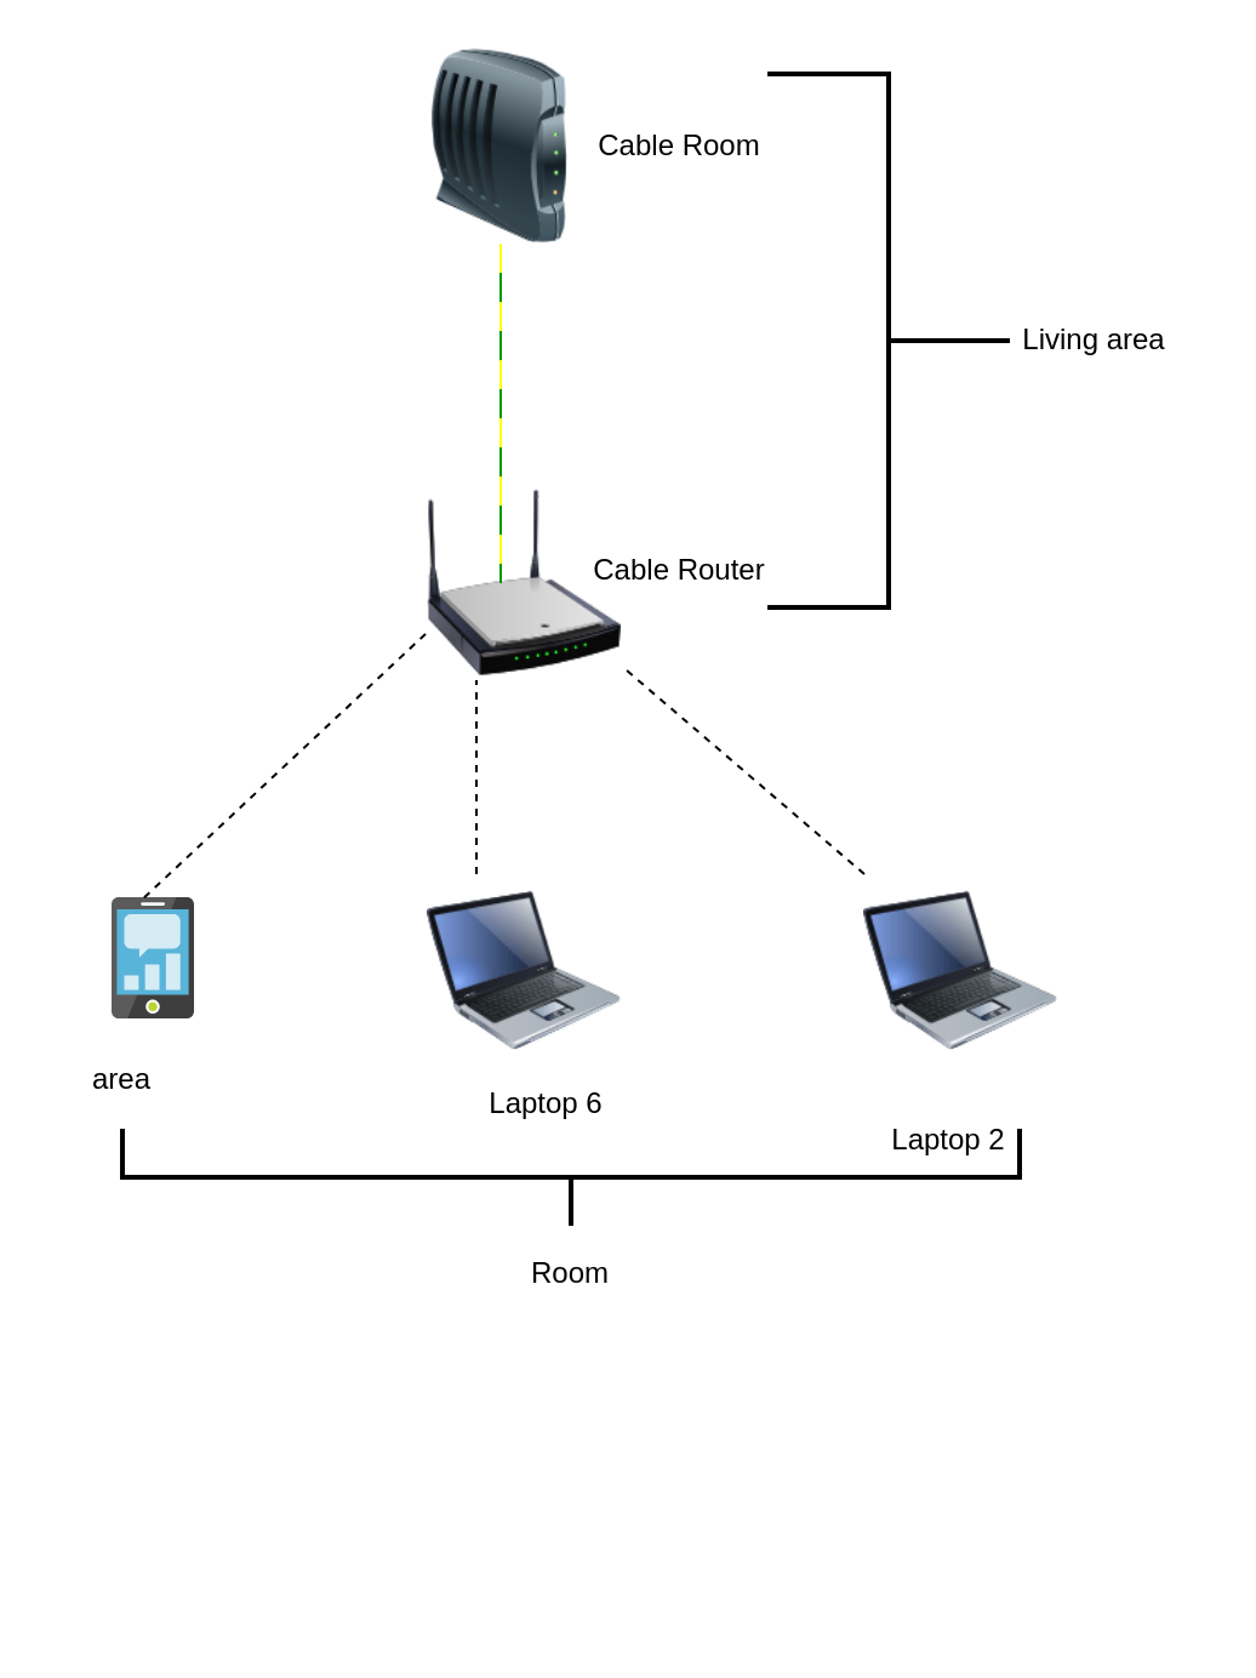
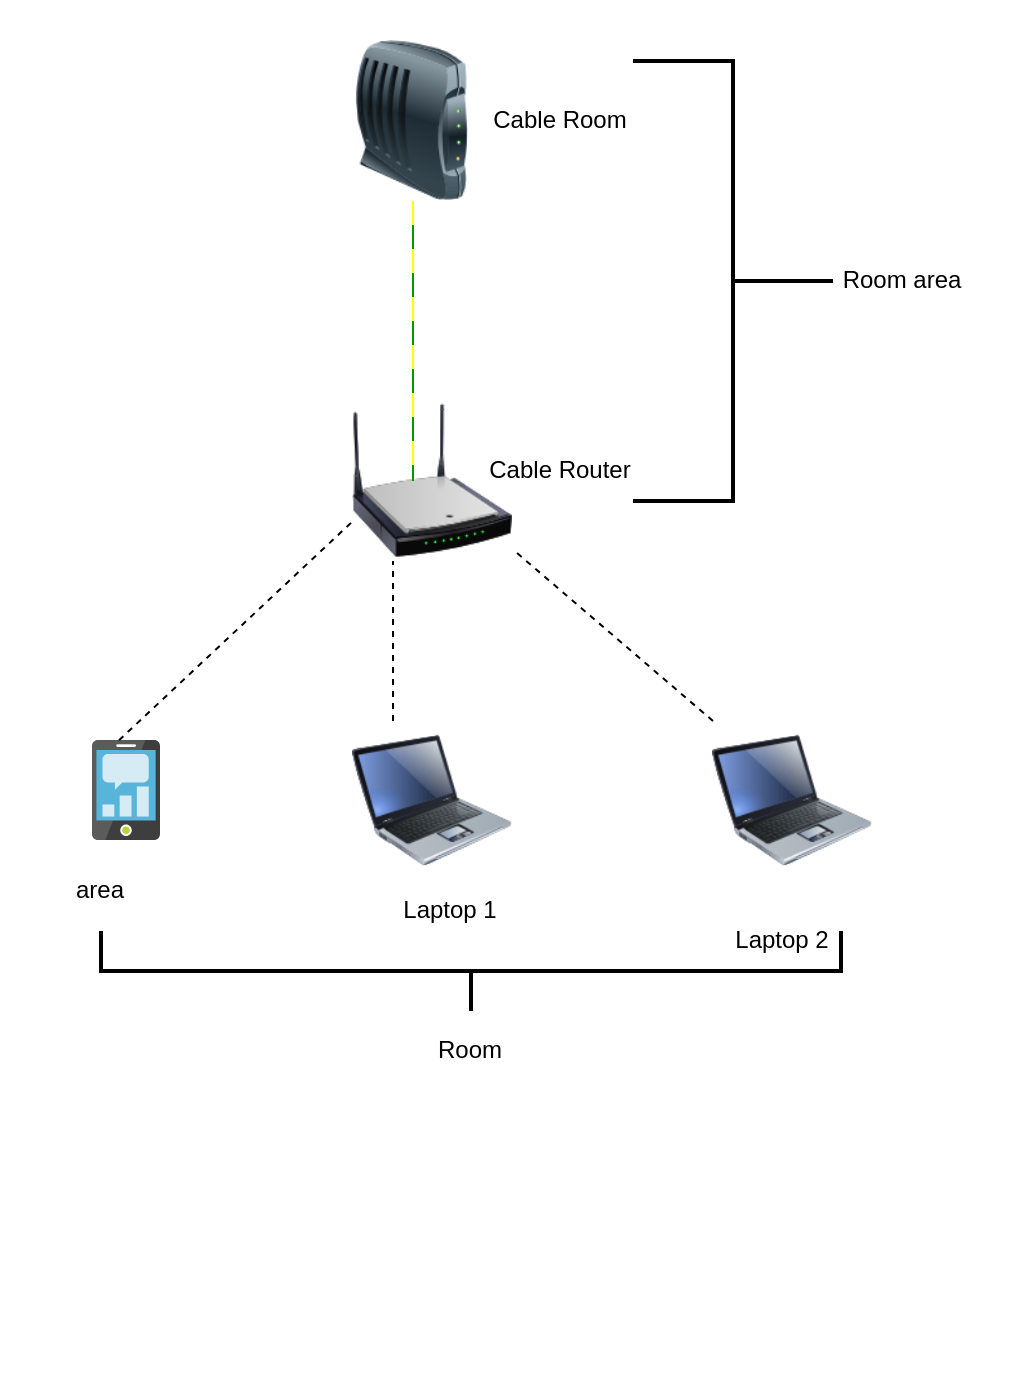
- <mxCell id="8" value="Living area" style="text;html=1;strokeColor=none;fillColor=none;align=center;verticalAlign=middle;whiteSpace=wrap;rounded=0;" vertex="1" parent="1"><mxGeometry x="406" y="125" width="90" height="30" as="geometry" /></mxCell>
+ <mxCell id="8" value="Room area" style="text;html=1;strokeColor=none;fillColor=none;align=center;verticalAlign=middle;whiteSpace=wrap;rounded=0;" vertex="1" parent="1"><mxGeometry x="406" y="125" width="90" height="30" as="geometry" /></mxCell>
- <mxCell id="18" value="Laptop 6" style="text;html=1;strokeColor=none;fillColor=none;align=center;verticalAlign=middle;whiteSpace=wrap;rounded=0;" vertex="1" parent="1"><mxGeometry x="195" y="440" width="60" height="30" as="geometry" /></mxCell>
+ <mxCell id="18" value="Laptop 1" style="text;html=1;strokeColor=none;fillColor=none;align=center;verticalAlign=middle;whiteSpace=wrap;rounded=0;" vertex="1" parent="1"><mxGeometry x="195" y="440" width="60" height="30" as="geometry" /></mxCell>
